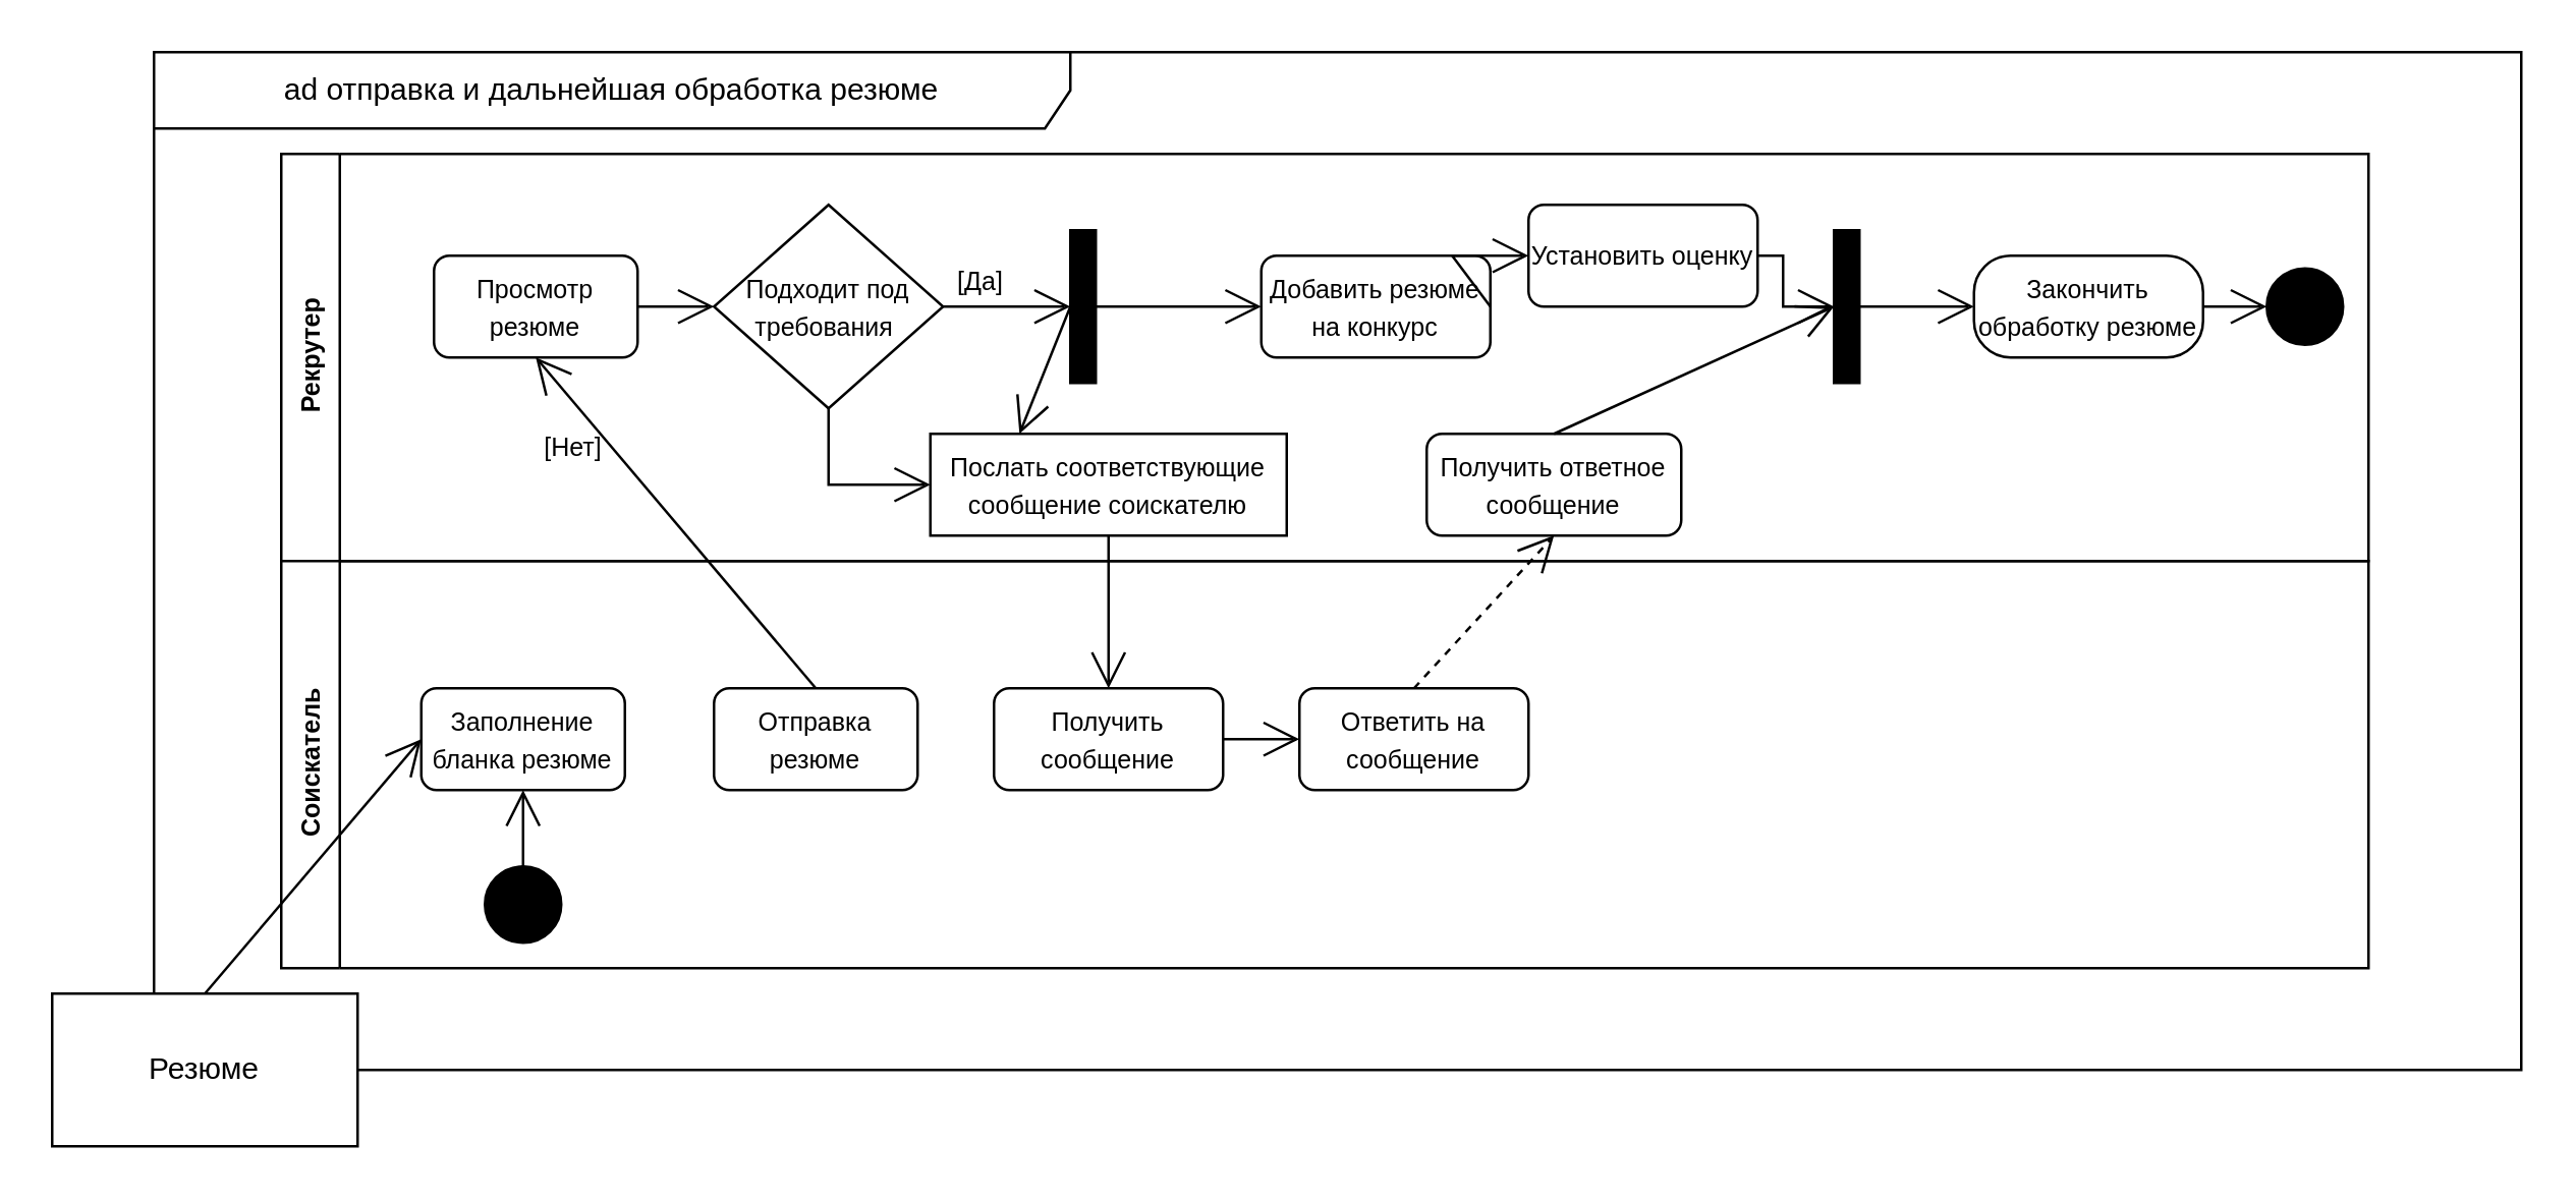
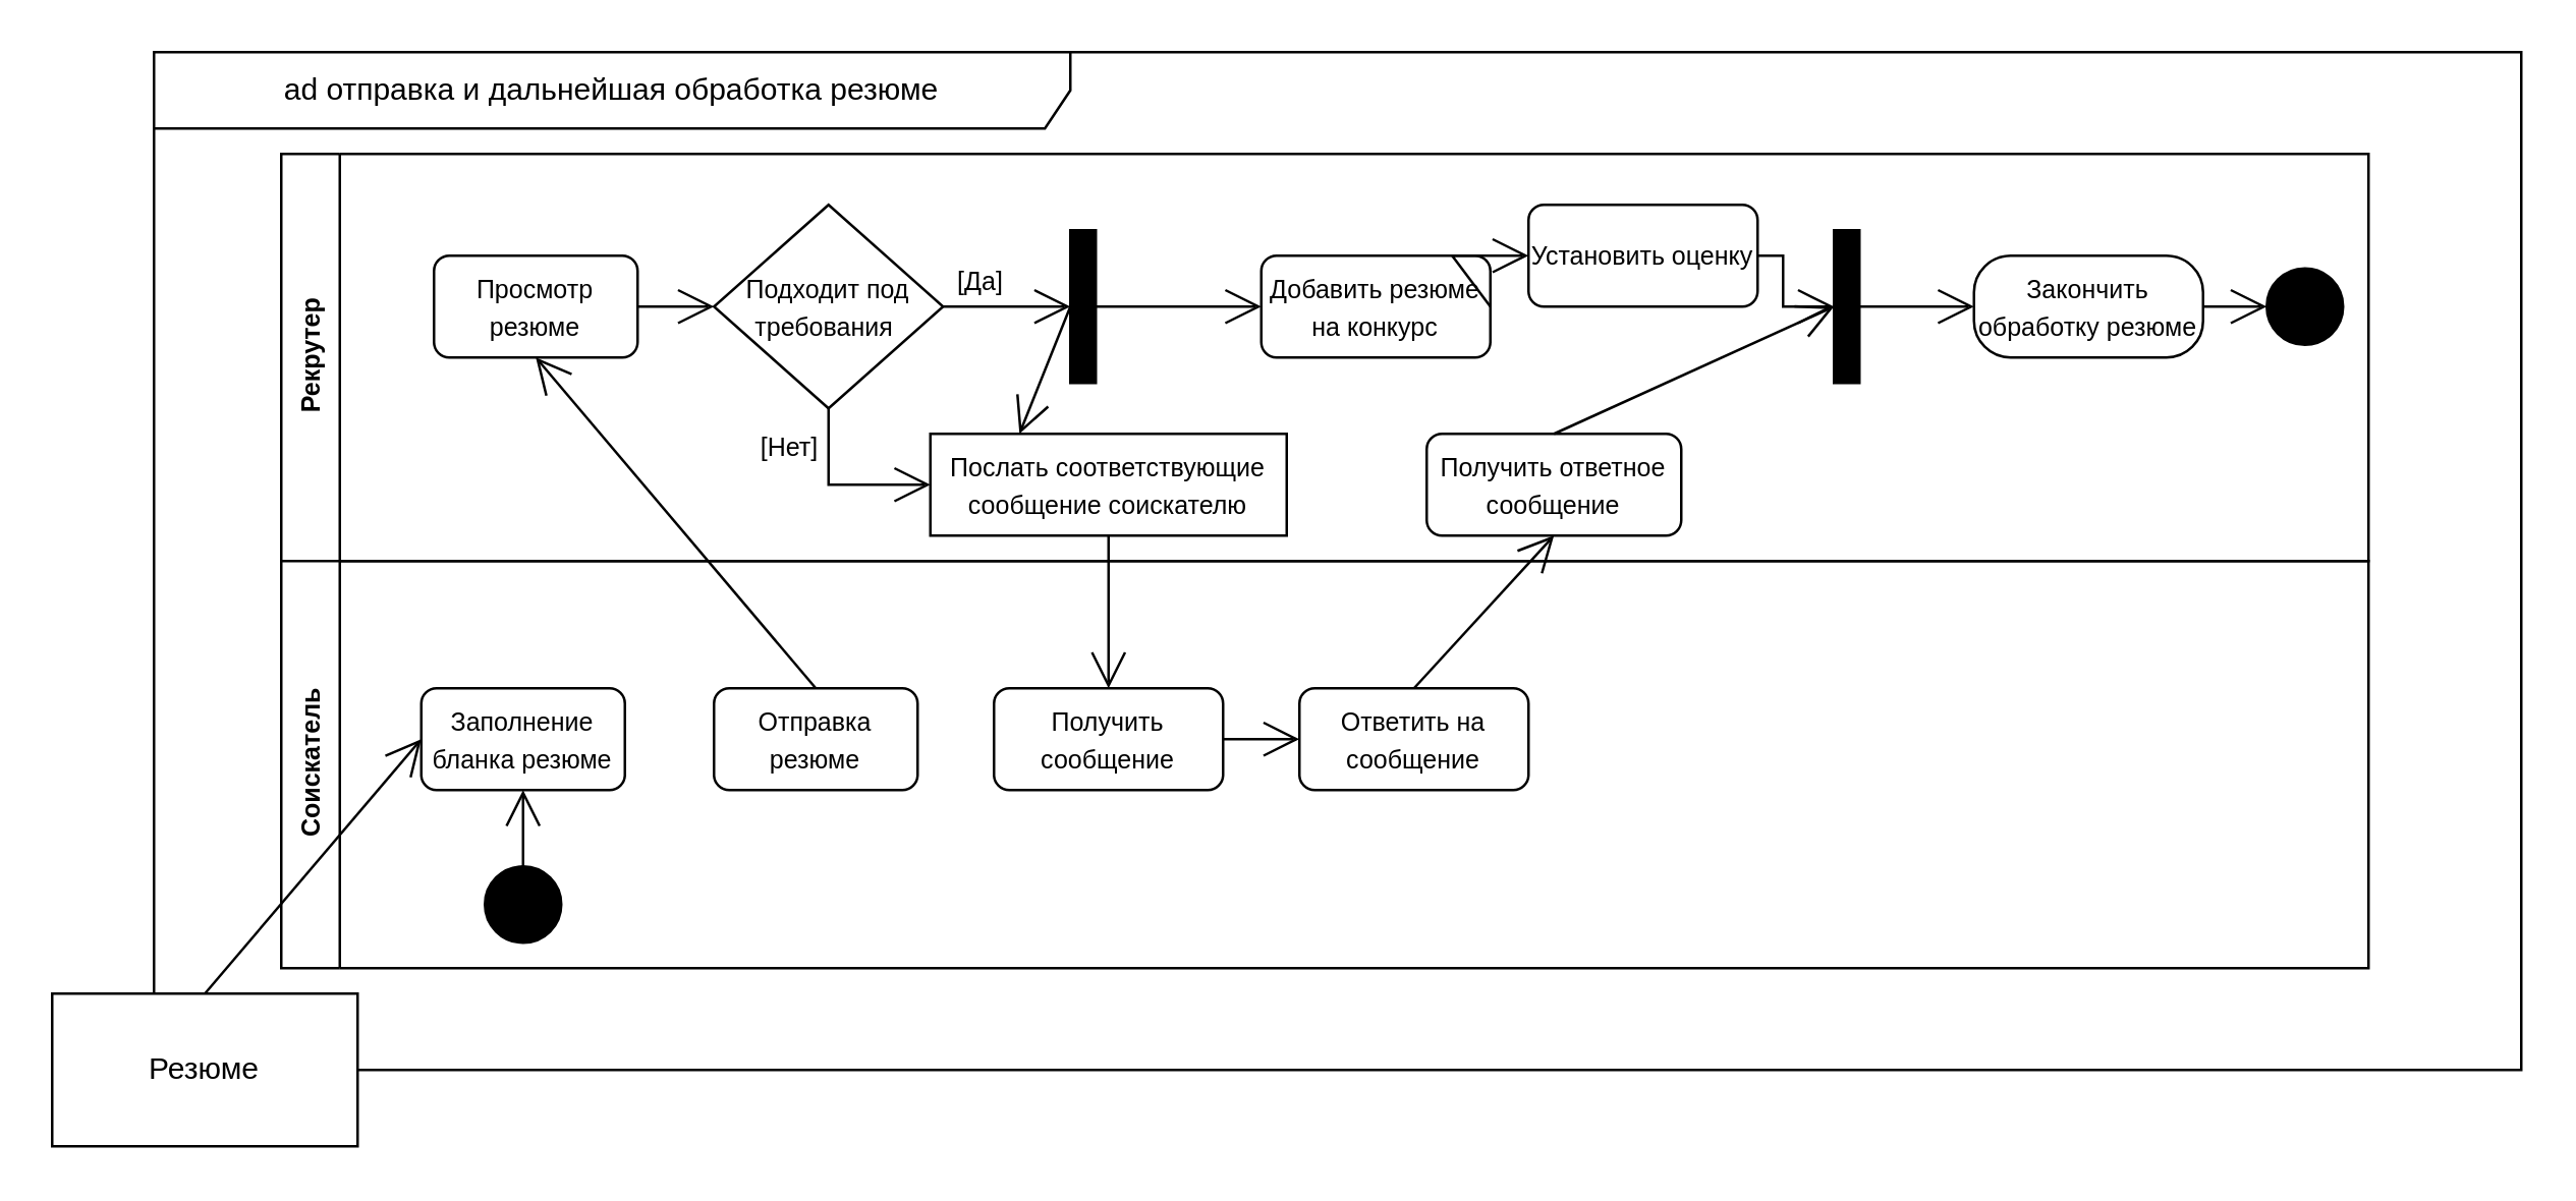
- <mxCell id="14" value="&lt;font style=&quot;font-size: 10px;&quot;&gt;[Нет]&lt;/font&gt;" style="text;html=1;strokeColor=none;fillColor=none;align=center;verticalAlign=middle;whiteSpace=wrap;rounded=0;" parent="3" vertex="1"><mxGeometry x="85" y="100" width="60" height="30" as="geometry" /></mxCell>
+ <mxCell id="14" value="&lt;font style=&quot;font-size: 10px;&quot;&gt;[Нет]&lt;/font&gt;" style="text;html=1;strokeColor=none;fillColor=none;align=center;verticalAlign=middle;whiteSpace=wrap;rounded=0;" parent="3" vertex="1"><mxGeometry x="170" y="100" width="60" height="30" as="geometry" /></mxCell>
- <mxCell id="38" value="" style="endArrow=open;endFill=1;endSize=12;html=1;rounded=0;exitX=0.5;exitY=0;exitDx=0;exitDy=0;entryX=0.5;entryY=1;entryDx=0;entryDy=0;dashed=1;" parent="1" source="32" target="17" edge="1"><mxGeometry width="160" relative="1" as="geometry"><mxPoint x="410" y="170" as="sourcePoint" /><mxPoint x="570" y="170" as="targetPoint" /></mxGeometry></mxCell>
+ <mxCell id="38" value="" style="endArrow=open;endFill=1;endSize=12;html=1;rounded=0;exitX=0.5;exitY=0;exitDx=0;exitDy=0;entryX=0.5;entryY=1;entryDx=0;entryDy=0;" parent="1" source="32" target="17" edge="1"><mxGeometry width="160" relative="1" as="geometry"><mxPoint x="410" y="170" as="sourcePoint" /><mxPoint x="570" y="170" as="targetPoint" /></mxGeometry></mxCell>
